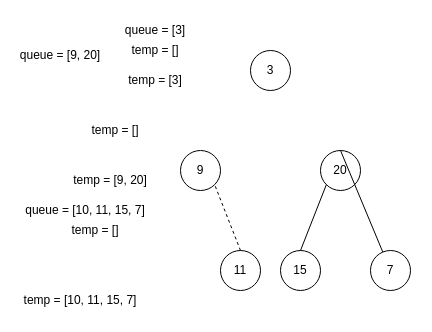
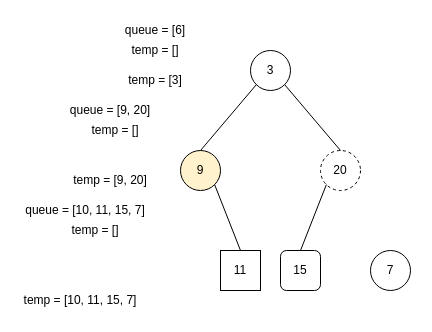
- <mxCell id="14" value="queue = [3]" style="text;html=1;strokeColor=none;fillColor=none;align=center;verticalAlign=middle;whiteSpace=wrap;rounded=0;" vertex="1" parent="1"><mxGeometry x="120" y="20" width="70" height="20" as="geometry" /></mxCell>
+ <mxCell id="14" value="queue = [6]" style="text;html=1;strokeColor=none;fillColor=none;align=center;verticalAlign=middle;whiteSpace=wrap;rounded=0;" vertex="1" parent="1"><mxGeometry x="120" y="20" width="70" height="20" as="geometry" /></mxCell>
- <mxCell id="15" value="queue = [9, 20]" style="text;html=1;strokeColor=none;fillColor=none;align=center;verticalAlign=middle;whiteSpace=wrap;rounded=0;" vertex="1" parent="1"><mxGeometry x="15" y="45" width="90" height="20" as="geometry" /></mxCell>
+ <mxCell id="15" value="queue = [9, 20]" style="text;html=1;strokeColor=none;fillColor=none;align=center;verticalAlign=middle;whiteSpace=wrap;rounded=0;" vertex="1" parent="1"><mxGeometry x="65" y="100" width="90" height="20" as="geometry" /></mxCell>
+ <mxCell id="8" value="" style="endArrow=none;html=1;entryX=0;entryY=1;entryDx=0;entryDy=0;exitX=0.5;exitY=0;exitDx=0;exitDy=0;" edge="1" parent="1" source="3" target="2"><mxGeometry width="50" height="50" relative="1" as="geometry"><mxPoint x="240" y="160" as="sourcePoint" /><mxPoint x="290" y="110" as="targetPoint" /></mxGeometry></mxCell>
- <mxCell id="3" value="9" style="ellipse;whiteSpace=wrap;html=1;aspect=fixed;" vertex="1" parent="1"><mxGeometry x="180" y="150" width="40" height="40" as="geometry" /></mxCell>
+ <mxCell id="3" value="9" style="ellipse;whiteSpace=wrap;html=1;aspect=fixed;fillColor=#fff2cc;" vertex="1" parent="1"><mxGeometry x="180" y="150" width="40" height="40" as="geometry" /></mxCell>
- <mxCell id="4" value="20" style="ellipse;whiteSpace=wrap;html=1;aspect=fixed;" vertex="1" parent="1"><mxGeometry x="320" y="150" width="40" height="40" as="geometry" /></mxCell>
+ <mxCell id="4" value="20" style="ellipse;whiteSpace=wrap;html=1;aspect=fixed;dashed=1;" vertex="1" parent="1"><mxGeometry x="320" y="150" width="40" height="40" as="geometry" /></mxCell>
- <mxCell id="9" value="" style="endArrow=none;html=1;exitX=0.5;exitY=0;exitDx=0;exitDy=0;" edge="1" parent="1" source="4" target="7"><mxGeometry width="50" height="50" relative="1" as="geometry"><mxPoint x="210" y="160" as="sourcePoint" /><mxPoint x="265.858" y="94.142" as="targetPoint" /></mxGeometry></mxCell>
+ <mxCell id="9" value="" style="endArrow=none;html=1;entryX=1;entryY=1;entryDx=0;entryDy=0;exitX=0.5;exitY=0;exitDx=0;exitDy=0;" edge="1" parent="1" source="4" target="2"><mxGeometry width="50" height="50" relative="1" as="geometry"><mxPoint x="210" y="160" as="sourcePoint" /><mxPoint x="265.858" y="94.142" as="targetPoint" /></mxGeometry></mxCell>
- <mxCell id="11" value="" style="endArrow=none;html=1;entryX=1;entryY=1;entryDx=0;entryDy=0;exitX=0.5;exitY=0;exitDx=0;exitDy=0;dashed=1;" edge="1" parent="1" source="5" target="3"><mxGeometry width="50" height="50" relative="1" as="geometry"><mxPoint x="160" y="260" as="sourcePoint" /><mxPoint x="195.858" y="194.142" as="targetPoint" /></mxGeometry></mxCell>
+ <mxCell id="11" value="" style="endArrow=none;html=1;entryX=1;entryY=1;entryDx=0;entryDy=0;exitX=0.5;exitY=0;exitDx=0;exitDy=0;" edge="1" parent="1" source="5" target="3"><mxGeometry width="50" height="50" relative="1" as="geometry"><mxPoint x="160" y="260" as="sourcePoint" /><mxPoint x="195.858" y="194.142" as="targetPoint" /></mxGeometry></mxCell>
- <mxCell id="5" value="11" style="ellipse;whiteSpace=wrap;html=1;aspect=fixed;" vertex="1" parent="1"><mxGeometry x="220" y="250" width="40" height="40" as="geometry" /></mxCell>
+ <mxCell id="5" value="11" style="whiteSpace=wrap;html=1;aspect=fixed;rounded=0;" vertex="1" parent="1"><mxGeometry x="220" y="250" width="40" height="40" as="geometry" /></mxCell>
- <mxCell id="6" value="15" style="ellipse;whiteSpace=wrap;html=1;aspect=fixed;" vertex="1" parent="1"><mxGeometry x="280" y="250" width="40" height="40" as="geometry" /></mxCell>
+ <mxCell id="6" value="15" style="whiteSpace=wrap;html=1;aspect=fixed;rounded=1;" vertex="1" parent="1"><mxGeometry x="280" y="250" width="40" height="40" as="geometry" /></mxCell>
